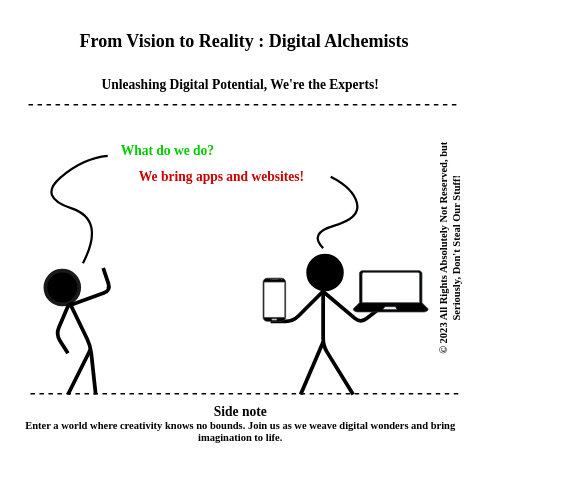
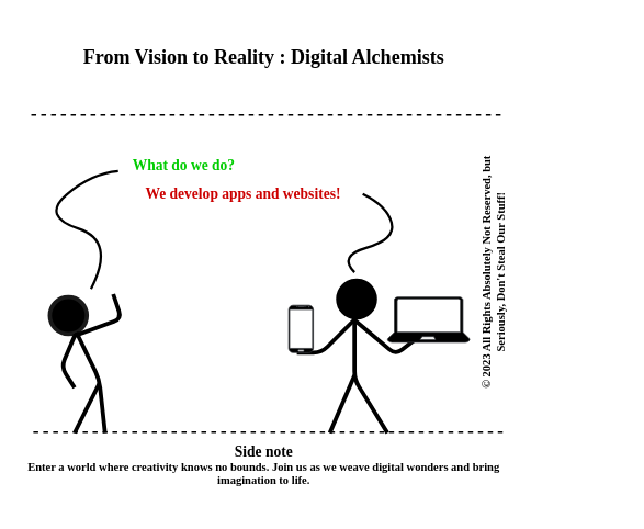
- <mxCell id="3" value="&lt;font&gt;&lt;font color=&quot;#000000&quot; style=&quot;font-size: 24px;&quot;&gt;&lt;b&gt;From Vision to Reality : Digital Alchemists&lt;/b&gt;&lt;/font&gt;&lt;br&gt;&lt;/font&gt;" style="text;html=1;strokeColor=none;fillColor=none;align=center;verticalAlign=middle;whiteSpace=wrap;rounded=0;fontFamily=xkcd;" parent="1" vertex="1"><mxGeometry x="40" y="43" width="570" height="22" as="geometry" /></mxCell>
+ <mxCell id="3" value="&lt;font&gt;&lt;font color=&quot;#000000&quot; style=&quot;font-size: 24px;&quot;&gt;&lt;b&gt;From Vision to Reality : Digital Alchemists&lt;/b&gt;&lt;/font&gt;&lt;br&gt;&lt;/font&gt;" style="text;html=1;strokeColor=none;fillColor=none;align=center;verticalAlign=middle;whiteSpace=wrap;rounded=0;fontFamily=xkcd;" parent="1" vertex="1"><mxGeometry x="35" y="58" width="570" height="22" as="geometry" /></mxCell>
- <mxCell id="4" value="&lt;font&gt;&lt;font color=&quot;#000000&quot; style=&quot;font-size: 18px;&quot;&gt;&lt;b&gt;Unleashing Digital Potential, We're the Experts!&lt;/b&gt;&lt;/font&gt;&lt;br&gt;&lt;/font&gt;" style="text;html=1;strokeColor=none;fillColor=none;align=center;verticalAlign=middle;whiteSpace=wrap;rounded=0;fontFamily=xkcd;" parent="1" vertex="1"><mxGeometry x="20" y="102" width="600" height="20" as="geometry" /></mxCell>
- <mxCell id="25" value="&lt;div style=&quot;text-align: left&quot;&gt;&lt;font color=&quot;#cc0000&quot; style=&quot;font-size: 18px;&quot;&gt;&lt;b&gt;We bring apps and websites!&lt;/b&gt;&lt;/font&gt;&lt;br&gt;&lt;/div&gt;" style="text;html=1;strokeColor=none;fillColor=none;align=center;verticalAlign=middle;whiteSpace=wrap;rounded=0;fontFamily=xkcd;" parent="1" vertex="1"><mxGeometry x="150" y="210" width="290" height="50" as="geometry" /></mxCell>
+ <mxCell id="25" value="&lt;div style=&quot;text-align: left&quot;&gt;&lt;font color=&quot;#cc0000&quot; style=&quot;font-size: 18px;&quot;&gt;&lt;b&gt;We develop apps and websites!&lt;/b&gt;&lt;/font&gt;&lt;br&gt;&lt;/div&gt;" style="text;html=1;strokeColor=none;fillColor=none;align=center;verticalAlign=middle;whiteSpace=wrap;rounded=0;fontFamily=xkcd;" parent="1" vertex="1"><mxGeometry x="150" y="210" width="290" height="50" as="geometry" /></mxCell>
